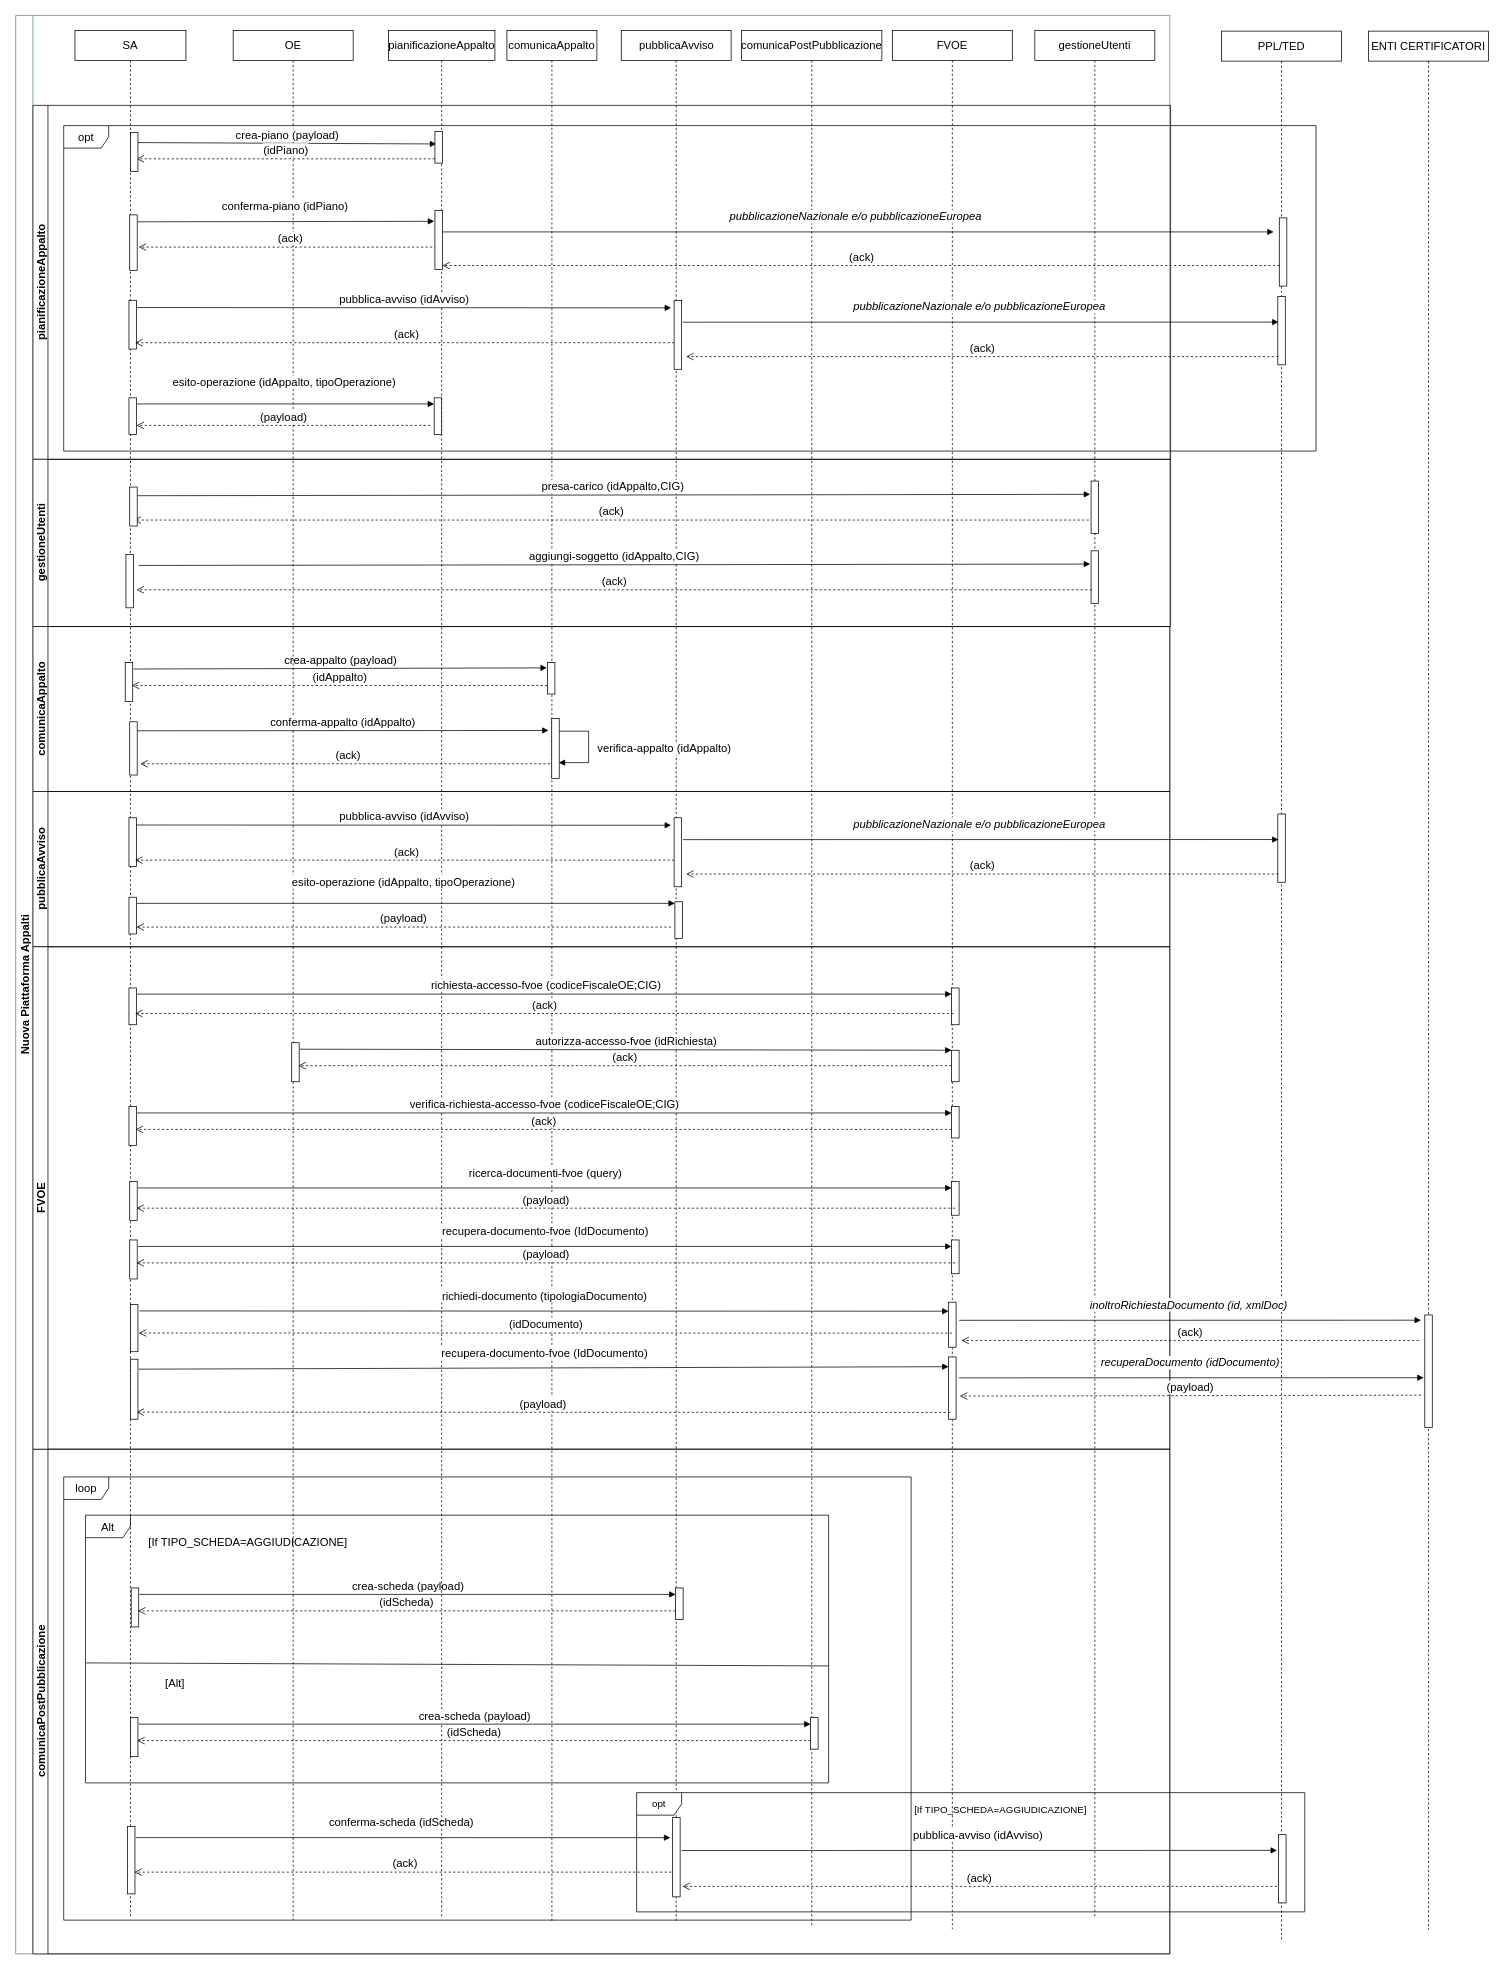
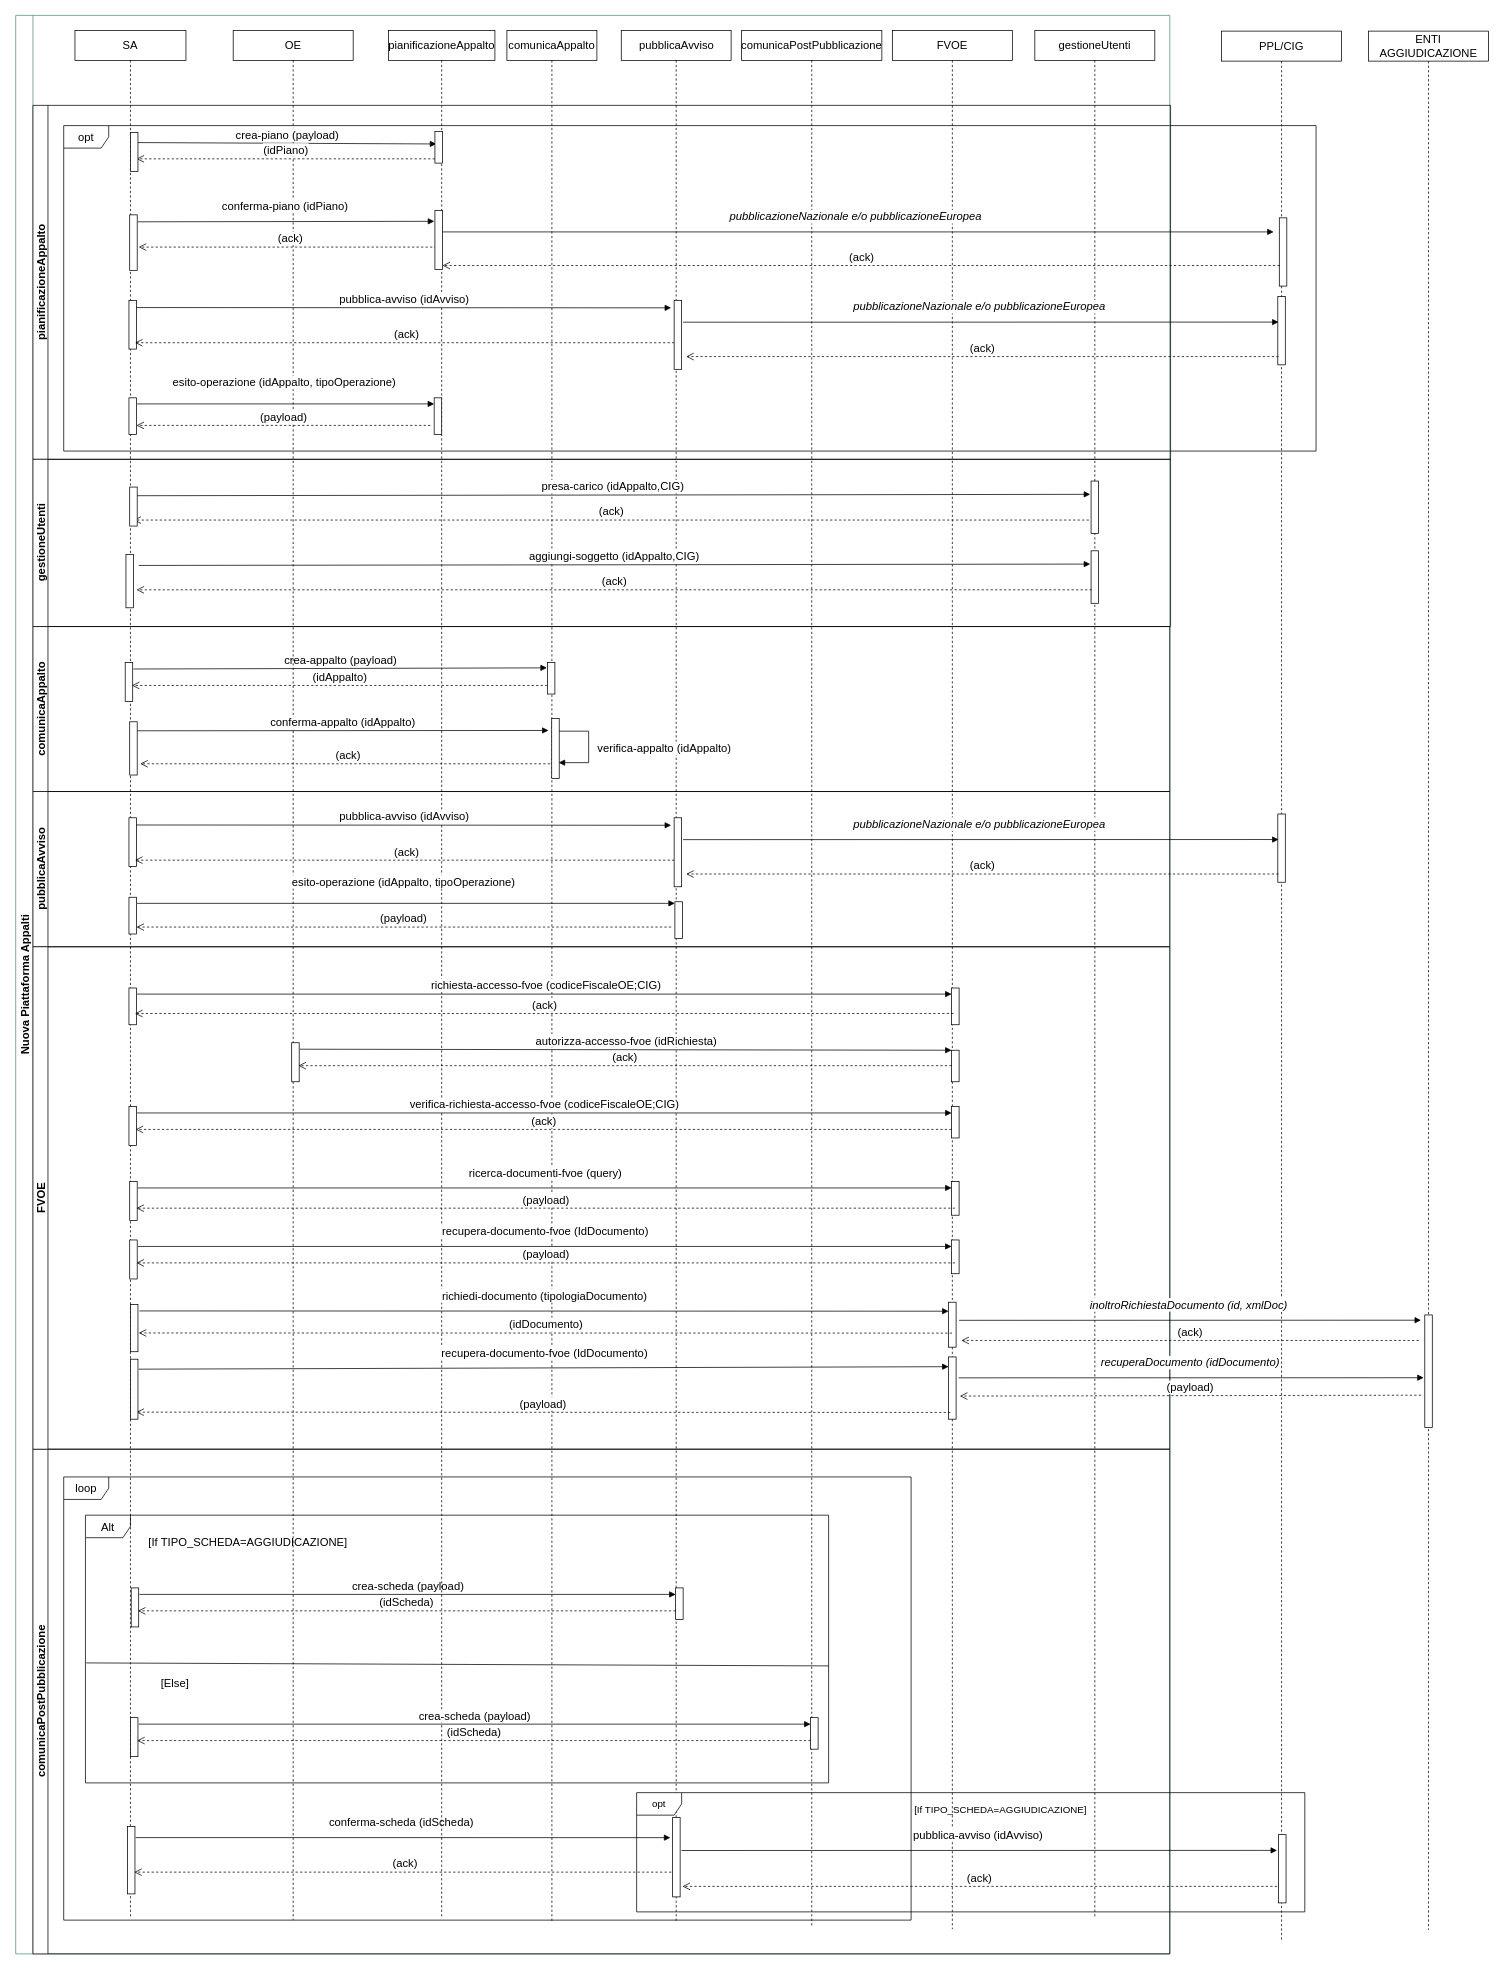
- <mxCell id="59" value="PPL/TED" style="shape=umlLifeline;perimeter=lifelinePerimeter;whiteSpace=wrap;html=1;container=1;collapsible=0;recursiveResize=0;outlineConnect=0;fontSize=15;" parent="1" vertex="1"><mxGeometry x="1628" y="41" width="160" height="2547" as="geometry" /></mxCell>
+ <mxCell id="59" value="PPL/CIG" style="shape=umlLifeline;perimeter=lifelinePerimeter;whiteSpace=wrap;html=1;container=1;collapsible=0;recursiveResize=0;outlineConnect=0;fontSize=15;" parent="1" vertex="1"><mxGeometry x="1628" y="41" width="160" height="2547" as="geometry" /></mxCell>
- <mxCell id="98" value="ENTI CERTIFICATORI" style="shape=umlLifeline;perimeter=lifelinePerimeter;whiteSpace=wrap;html=1;container=1;collapsible=0;recursiveResize=0;outlineConnect=0;fontSize=15;" parent="1" vertex="1"><mxGeometry x="1824" y="41" width="160" height="2532" as="geometry" /></mxCell>
+ <mxCell id="98" value="ENTI AGGIUDICAZIONE" style="shape=umlLifeline;perimeter=lifelinePerimeter;whiteSpace=wrap;html=1;container=1;collapsible=0;recursiveResize=0;outlineConnect=0;fontSize=15;" parent="1" vertex="1"><mxGeometry x="1824" y="41" width="160" height="2532" as="geometry" /></mxCell>
- <mxCell id="53" value="[Alt]" style="text;html=1;strokeColor=none;fillColor=none;align=center;verticalAlign=middle;whiteSpace=wrap;rounded=0;fontSize=15;" parent="51" vertex="1"><mxGeometry x="147" y="297" width="85" height="30" as="geometry" /></mxCell>
+ <mxCell id="53" value="[Else]" style="text;html=1;strokeColor=none;fillColor=none;align=center;verticalAlign=middle;whiteSpace=wrap;rounded=0;fontSize=15;" parent="51" vertex="1"><mxGeometry x="147" y="297" width="85" height="30" as="geometry" /></mxCell>
